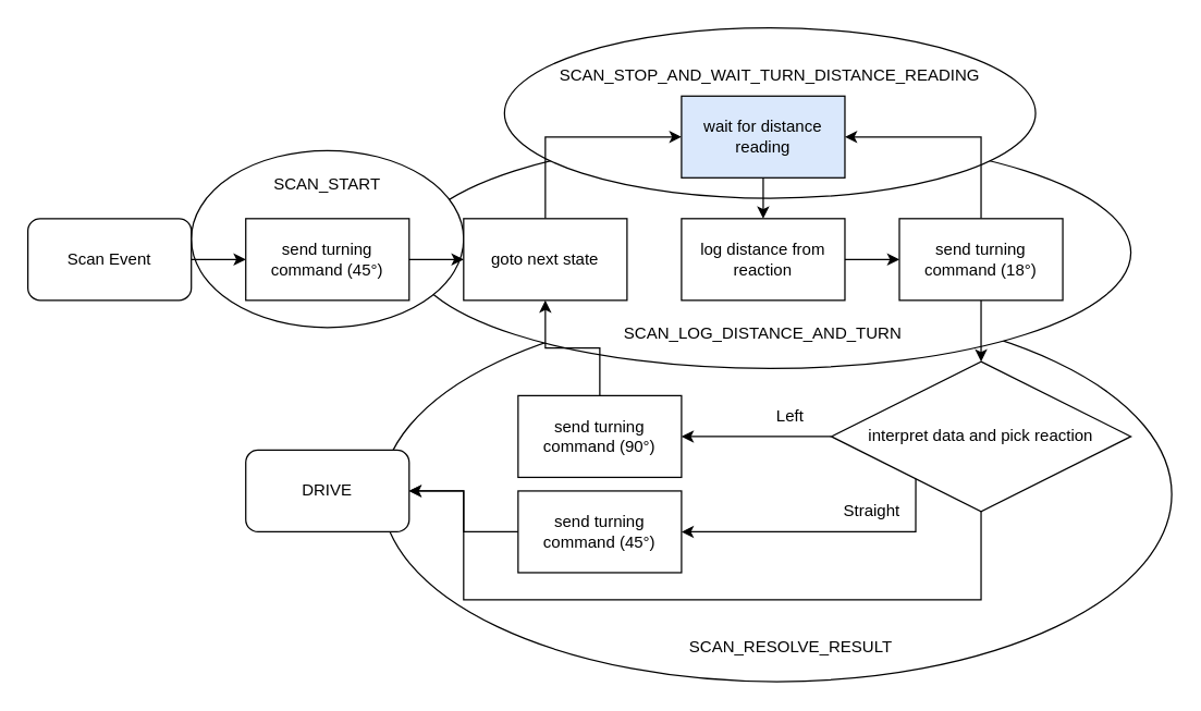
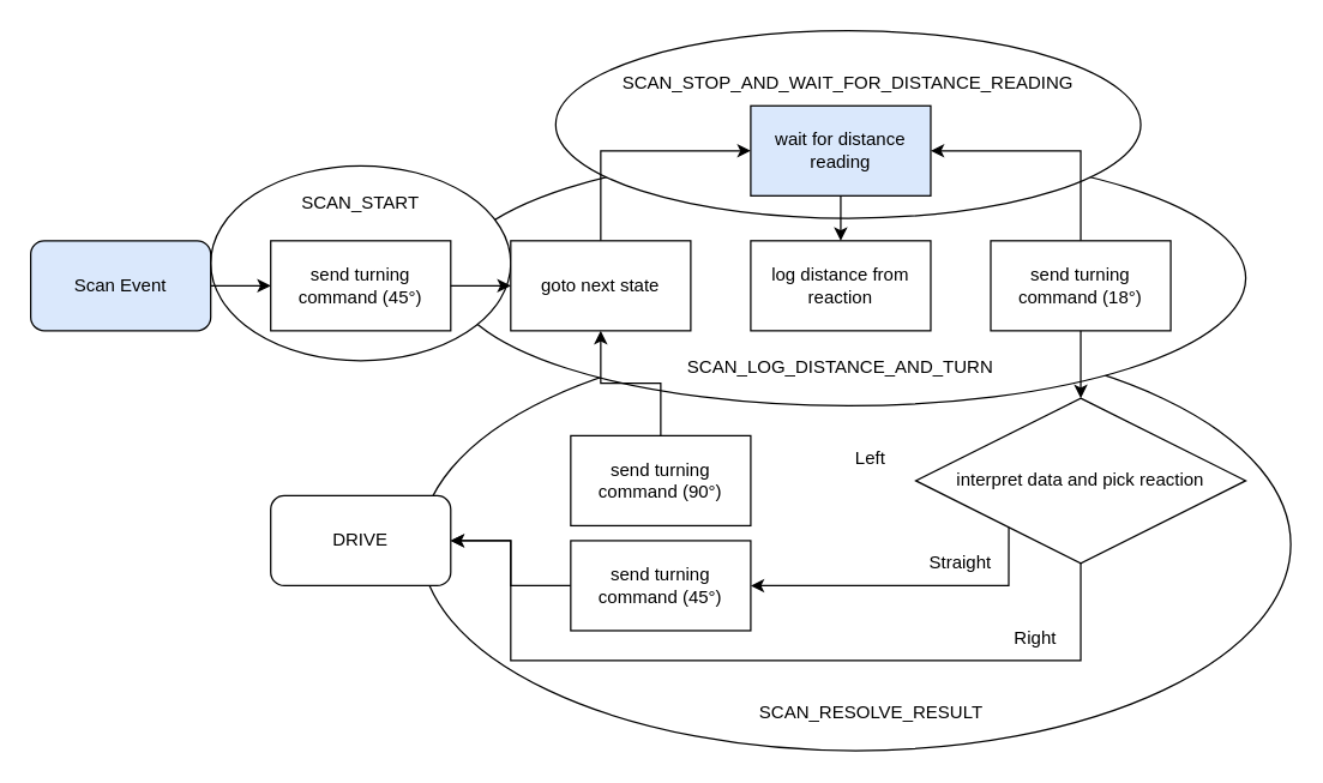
- <mxCell id="10" value="SCAN_STOP_AND_WAIT_TURN_DISTANCE_READING" style="text;html=1;align=center;verticalAlign=middle;whiteSpace=wrap;rounded=0;" parent="1" vertex="1"><mxGeometry x="395" y="40" width="340" height="30" as="geometry" /></mxCell>
+ <mxCell id="10" value="SCAN_STOP_AND_WAIT_FOR_DISTANCE_READING" style="text;html=1;align=center;verticalAlign=middle;whiteSpace=wrap;rounded=0;" parent="1" vertex="1"><mxGeometry x="395" y="40" width="340" height="30" as="geometry" /></mxCell>
- <mxCell id="7" value="Scan Event" style="rounded=1;whiteSpace=wrap;html=1;" parent="1" vertex="1"><mxGeometry x="20" y="160" width="120" height="60" as="geometry" /></mxCell>
+ <mxCell id="7" value="Scan Event" style="rounded=1;whiteSpace=wrap;html=1;fillColor=#dae8fc;" parent="1" vertex="1"><mxGeometry x="20" y="160" width="120" height="60" as="geometry" /></mxCell>
- <mxCell id="16" style="edgeStyle=orthogonalEdgeStyle;rounded=0;orthogonalLoop=1;jettySize=auto;html=1;entryX=0;entryY=0.5;entryDx=0;entryDy=0;" parent="1" source="17" target="15" edge="1"><mxGeometry relative="1" as="geometry" /></mxCell>
- <mxCell id="21" style="edgeStyle=orthogonalEdgeStyle;rounded=0;orthogonalLoop=1;jettySize=auto;html=1;entryX=1;entryY=0.5;entryDx=0;entryDy=0;" parent="1" source="24" target="27" edge="1"><mxGeometry relative="1" as="geometry" /></mxCell>
+ <mxCell id="31" value="Right" style="text;html=1;align=center;verticalAlign=middle;whiteSpace=wrap;rounded=0;" parent="1" vertex="1"><mxGeometry x="660" y="410" width="60" height="30" as="geometry" /></mxCell>
